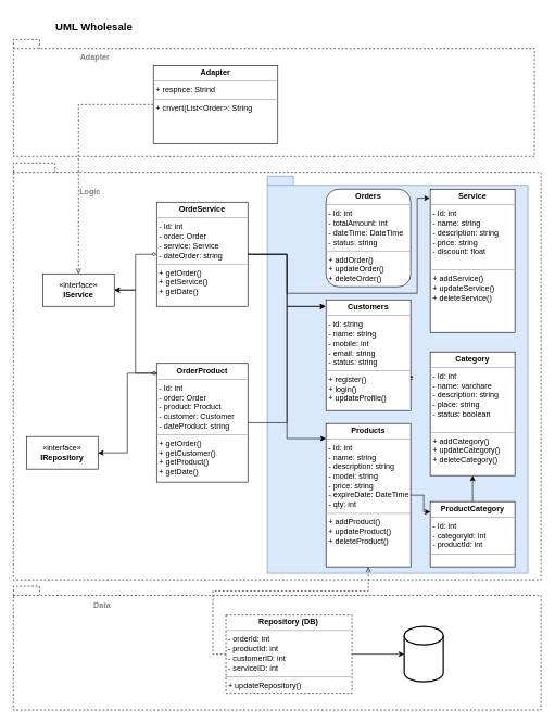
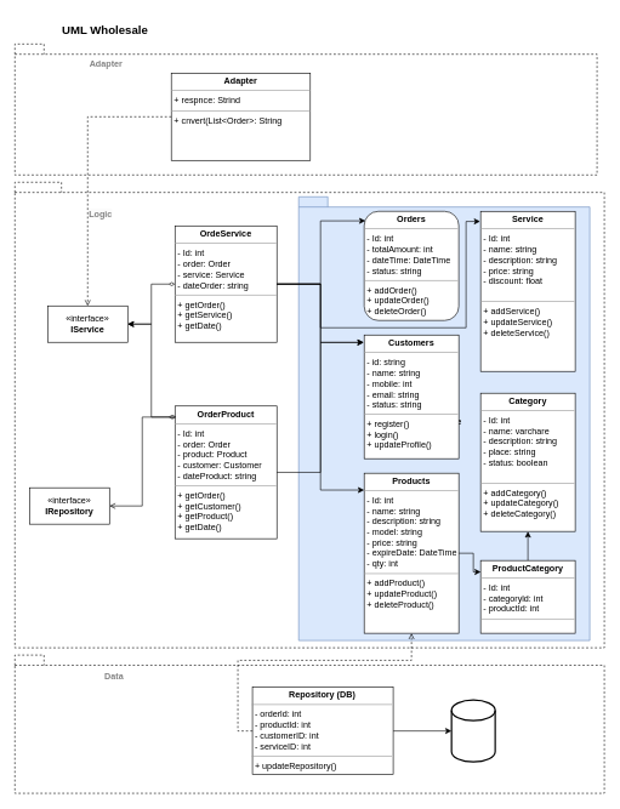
+ <mxCell id="28" style="edgeStyle=orthogonalEdgeStyle;rounded=0;orthogonalLoop=1;jettySize=auto;html=1;entryX=0.013;entryY=0.087;entryDx=0;entryDy=0;entryPerimeter=0;" edge="1" parent="1" source="22" target="16"><mxGeometry relative="1" as="geometry" /></mxCell>
- <mxCell id="30" style="edgeStyle=orthogonalEdgeStyle;rounded=0;orthogonalLoop=1;jettySize=auto;html=1;startArrow=diamondThin;startFill=0;exitX=0.013;exitY=0.083;exitDx=0;exitDy=0;entryX=1;entryY=0.5;entryDx=0;entryDy=0;exitPerimeter=0;" edge="1" parent="1" source="23" target="19"><mxGeometry relative="1" as="geometry"><mxPoint x="280" y="570" as="sourcePoint" /><mxPoint x="230" y="690" as="targetPoint" /></mxGeometry></mxCell>
+ <mxCell id="30" style="edgeStyle=orthogonalEdgeStyle;rounded=0;orthogonalLoop=1;jettySize=auto;html=1;startArrow=diamondThin;startFill=0;exitX=0.013;exitY=0.083;exitDx=0;exitDy=0;entryX=1;entryY=0.5;entryDx=0;entryDy=0;exitPerimeter=0;endArrow=open;" edge="1" parent="1" source="23" target="19"><mxGeometry relative="1" as="geometry"><mxPoint x="280" y="570" as="sourcePoint" /><mxPoint x="230" y="690" as="targetPoint" /></mxGeometry></mxCell>
- <mxCell id="8" value="&lt;p style=&quot;margin:0px;margin-top:4px;text-align:center;&quot;&gt;&lt;b style=&quot;border-color: var(--border-color);&quot;&gt;Repository (DB)&lt;/b&gt;&lt;br&gt;&lt;/p&gt;&lt;hr size=&quot;1&quot;&gt;&lt;p style=&quot;margin:0px;margin-left:4px;&quot;&gt;- orderld: int&lt;/p&gt;&lt;p style=&quot;margin:0px;margin-left:4px;&quot;&gt;- productId: int&lt;/p&gt;&lt;p style=&quot;margin:0px;margin-left:4px;&quot;&gt;- customerID: int&lt;/p&gt;&lt;p style=&quot;margin:0px;margin-left:4px;&quot;&gt;- serviceID: int&lt;/p&gt;&lt;hr size=&quot;1&quot;&gt;&lt;p style=&quot;margin:0px;margin-left:4px;&quot;&gt;+ updateRepository()&lt;br&gt;&lt;/p&gt;" style="verticalAlign=top;align=left;overflow=fill;fontSize=12;fontFamily=Helvetica;html=1;whiteSpace=wrap;dashed=1;" parent="4" vertex="1"><mxGeometry x="326.42" y="44.29" width="193.43" height="120" as="geometry" /></mxCell>
+ <mxCell id="8" value="&lt;p style=&quot;margin:0px;margin-top:4px;text-align:center;&quot;&gt;&lt;b style=&quot;border-color: var(--border-color);&quot;&gt;Repository (DB)&lt;/b&gt;&lt;br&gt;&lt;/p&gt;&lt;hr size=&quot;1&quot;&gt;&lt;p style=&quot;margin:0px;margin-left:4px;&quot;&gt;- orderld: int&lt;/p&gt;&lt;p style=&quot;margin:0px;margin-left:4px;&quot;&gt;- productId: int&lt;/p&gt;&lt;p style=&quot;margin:0px;margin-left:4px;&quot;&gt;- customerID: int&lt;/p&gt;&lt;p style=&quot;margin:0px;margin-left:4px;&quot;&gt;- serviceID: int&lt;/p&gt;&lt;hr size=&quot;1&quot;&gt;&lt;p style=&quot;margin:0px;margin-left:4px;&quot;&gt;+ updateRepository()&lt;br&gt;&lt;/p&gt;" style="verticalAlign=top;align=left;overflow=fill;fontSize=12;fontFamily=Helvetica;html=1;whiteSpace=wrap;" parent="4" vertex="1"><mxGeometry x="326.42" y="44.29" width="193.43" height="120" as="geometry" /></mxCell>
